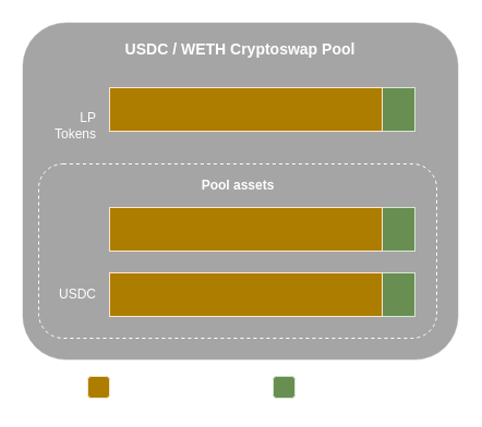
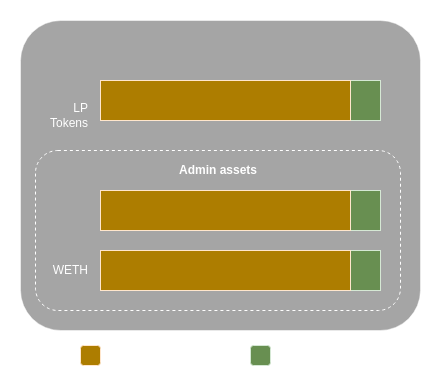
- <mxCell id="11" value="USDC / WETH Cryptoswap Pool" style="text;html=1;strokeColor=none;fillColor=none;align=center;verticalAlign=middle;whiteSpace=wrap;rounded=0;fontSize=14;fontStyle=1;fontColor=#FFFFFF;" parent="1" vertex="1"><mxGeometry x="20" y="20" width="400" height="50" as="geometry" /></mxCell>
- <mxCell id="17" value="Pool assets" style="text;html=1;strokeColor=none;fillColor=none;align=center;verticalAlign=middle;whiteSpace=wrap;rounded=0;fontStyle=1;fontSize=12;fontColor=#FFFFFF;" parent="1" vertex="1"><mxGeometry x="32.5" y="150" width="370" height="40" as="geometry" /></mxCell>
+ <mxCell id="17" value="Admin assets" style="text;html=1;strokeColor=none;fillColor=none;align=center;verticalAlign=middle;whiteSpace=wrap;rounded=0;fontStyle=1;fontSize=12;fontColor=#FFFFFF;" parent="1" vertex="1"><mxGeometry x="32.5" y="150" width="370" height="40" as="geometry" /></mxCell>
- <mxCell id="16" value="USDC" style="text;html=1;strokeColor=none;fillColor=none;align=right;verticalAlign=middle;whiteSpace=wrap;rounded=0;fontColor=#FFFFFF;" parent="1" vertex="1"><mxGeometry x="40" y="250" width="50" height="40" as="geometry" /></mxCell>
+ <mxCell id="16" value="WETH" style="text;html=1;strokeColor=none;fillColor=none;align=right;verticalAlign=middle;whiteSpace=wrap;rounded=0;fontColor=#FFFFFF;" parent="1" vertex="1"><mxGeometry x="40" y="250" width="50" height="40" as="geometry" /></mxCell>
